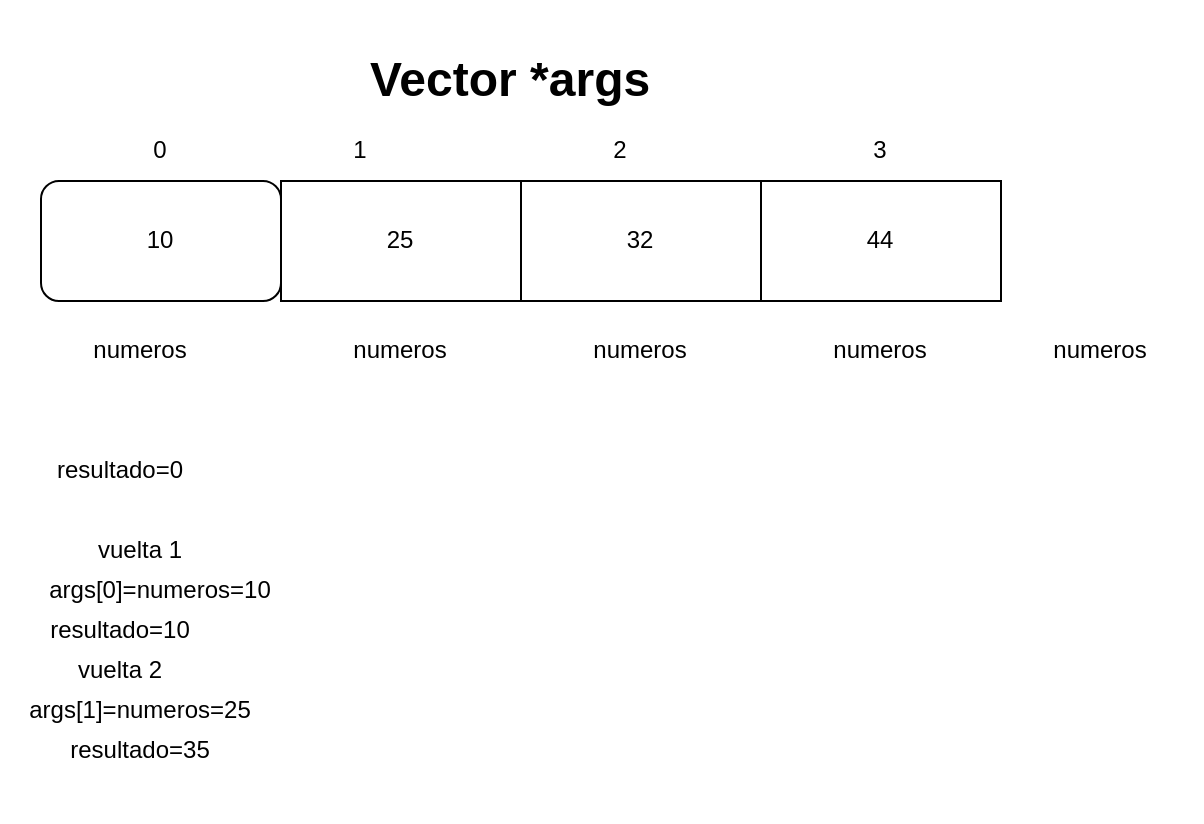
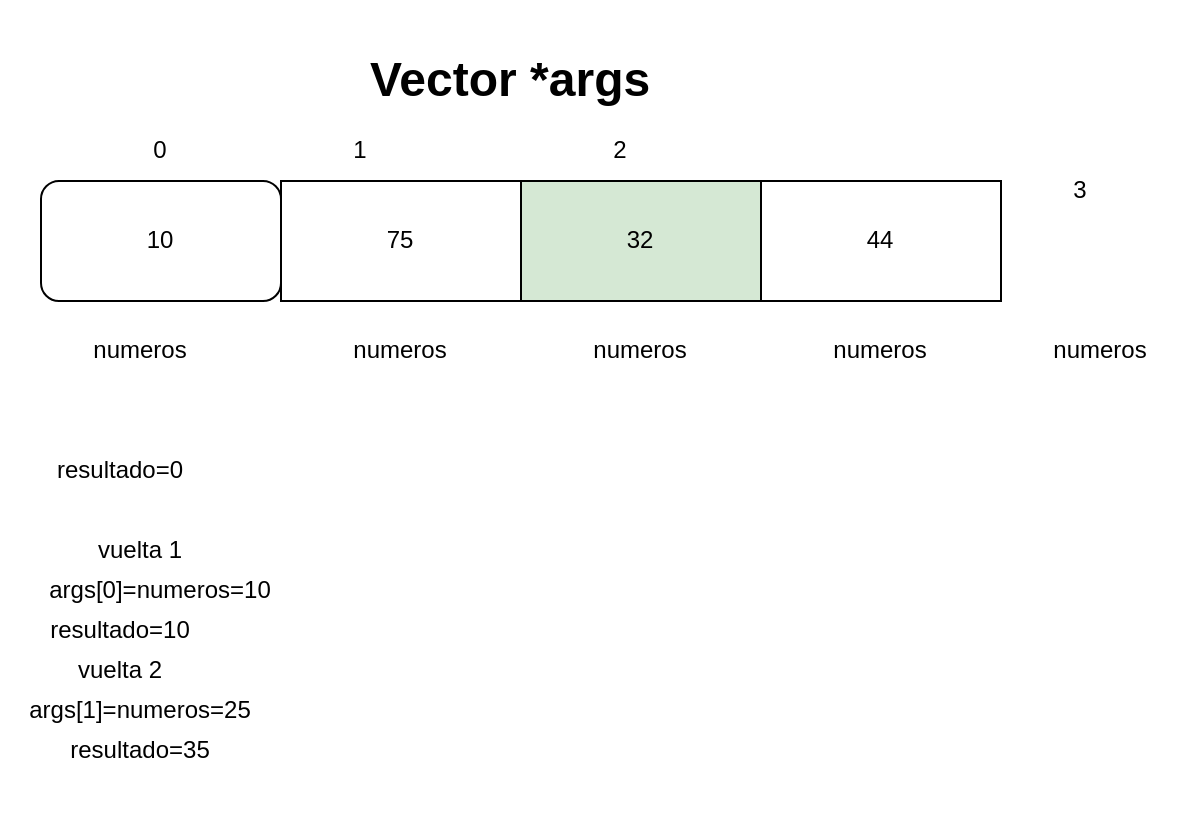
- <mxCell id="10" value="3" style="text;html=1;strokeColor=none;fillColor=none;align=center;verticalAlign=middle;whiteSpace=wrap;rounded=0;" parent="1" vertex="1"><mxGeometry x="410" y="60" width="60" height="30" as="geometry" /></mxCell>
+ <mxCell id="10" value="3" style="text;html=1;strokeColor=none;fillColor=none;align=center;verticalAlign=middle;whiteSpace=wrap;rounded=0;" parent="1" vertex="1"><mxGeometry x="510" y="80" width="60" height="30" as="geometry" /></mxCell>
- <mxCell id="4" value="25" style="rounded=0;whiteSpace=wrap;html=1;" parent="1" vertex="1"><mxGeometry x="140" y="90" width="120" height="60" as="geometry" /></mxCell>
+ <mxCell id="4" value="75" style="rounded=0;whiteSpace=wrap;html=1;" parent="1" vertex="1"><mxGeometry x="140" y="90" width="120" height="60" as="geometry" /></mxCell>
- <mxCell id="3" value="32" style="rounded=0;whiteSpace=wrap;html=1;" parent="1" vertex="1"><mxGeometry x="260" y="90" width="120" height="60" as="geometry" /></mxCell>
+ <mxCell id="3" value="32" style="rounded=0;whiteSpace=wrap;html=1;fillColor=#d5e8d4;" parent="1" vertex="1"><mxGeometry x="260" y="90" width="120" height="60" as="geometry" /></mxCell>
